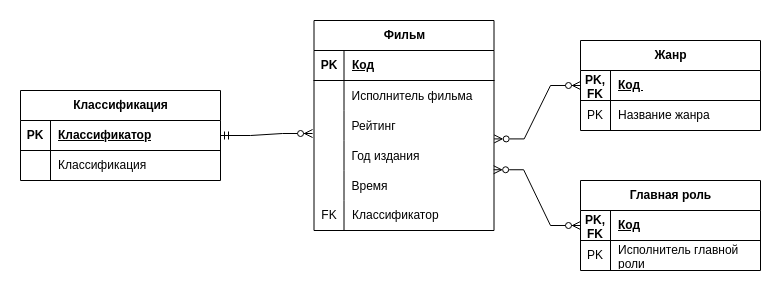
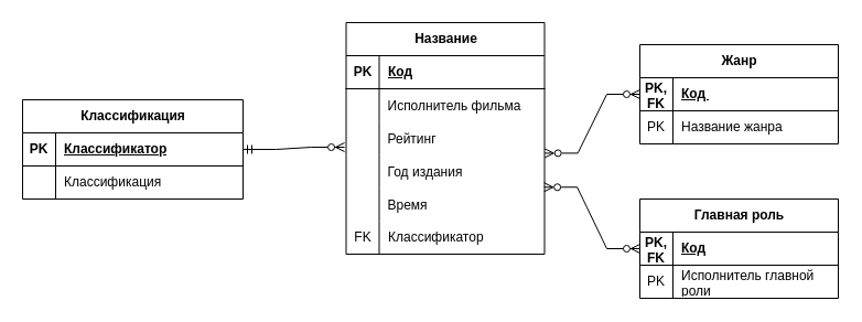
- <mxCell id="2" value="Фильм" style="shape=table;startSize=30;container=1;collapsible=1;childLayout=tableLayout;fixedRows=1;rowLines=0;fontStyle=1;align=center;resizeLast=1;html=1;" vertex="1" parent="1"><mxGeometry x="313.5" y="20" width="180" height="210" as="geometry" /></mxCell>
+ <mxCell id="2" value="Название" style="shape=table;startSize=30;container=1;collapsible=1;childLayout=tableLayout;fixedRows=1;rowLines=0;fontStyle=1;align=center;resizeLast=1;html=1;" vertex="1" parent="1"><mxGeometry x="313.5" y="20" width="180" height="210" as="geometry" /></mxCell>
